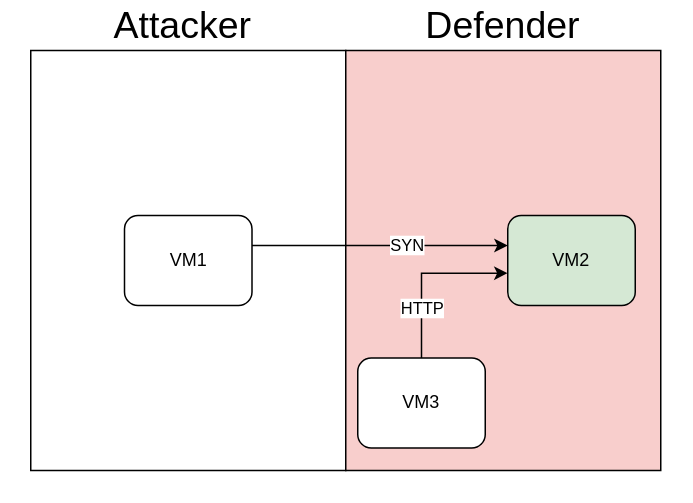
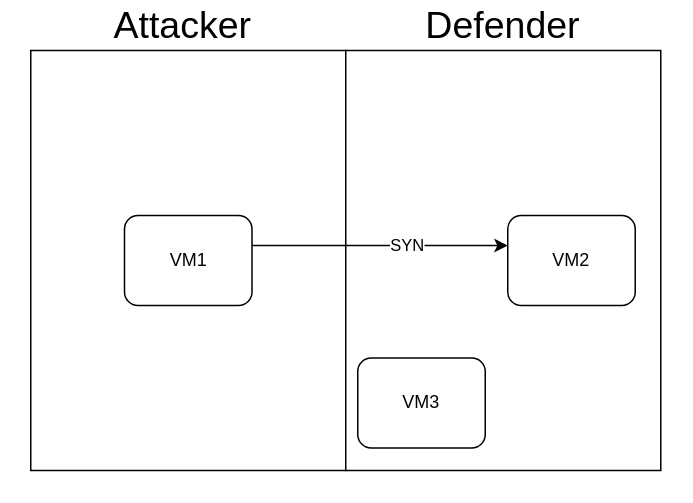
- <mxCell id="3" value="&lt;font style=&quot;font-size: 25px;&quot;&gt;Defender&lt;/font&gt;" style="rounded=0;whiteSpace=wrap;html=1;labelPosition=center;verticalLabelPosition=top;align=center;verticalAlign=bottom;fillColor=#f8cecc;" vertex="1" parent="1"><mxGeometry x="230" y="20" width="210" height="280" as="geometry" /></mxCell>
+ <mxCell id="3" value="&lt;font style=&quot;font-size: 25px;&quot;&gt;Defender&lt;/font&gt;" style="rounded=0;whiteSpace=wrap;html=1;labelPosition=center;verticalLabelPosition=top;align=center;verticalAlign=bottom;" vertex="1" parent="1"><mxGeometry x="230" y="20" width="210" height="280" as="geometry" /></mxCell>
- <mxCell id="7" value="VM2" style="rounded=1;whiteSpace=wrap;html=1;fillColor=#d5e8d4;" vertex="1" parent="1"><mxGeometry x="338" y="130" width="85" height="60" as="geometry" /></mxCell>
+ <mxCell id="7" value="VM2" style="rounded=1;whiteSpace=wrap;html=1;" vertex="1" parent="1"><mxGeometry x="338" y="130" width="85" height="60" as="geometry" /></mxCell>
- <mxCell id="9" style="edgeStyle=orthogonalEdgeStyle;rounded=0;orthogonalLoop=1;jettySize=auto;html=1;exitX=0.5;exitY=0;exitDx=0;exitDy=0;entryX=-0.001;entryY=0.641;entryDx=0;entryDy=0;entryPerimeter=0;" edge="1" parent="1" source="8" target="7"><mxGeometry relative="1" as="geometry" /></mxCell>
- <mxCell id="10" value="HTTP" style="edgeLabel;html=1;align=center;verticalAlign=middle;resizable=0;points=[];" vertex="1" connectable="0" parent="9"><mxGeometry x="-0.41" relative="1" as="geometry"><mxPoint as="offset" /></mxGeometry></mxCell>
